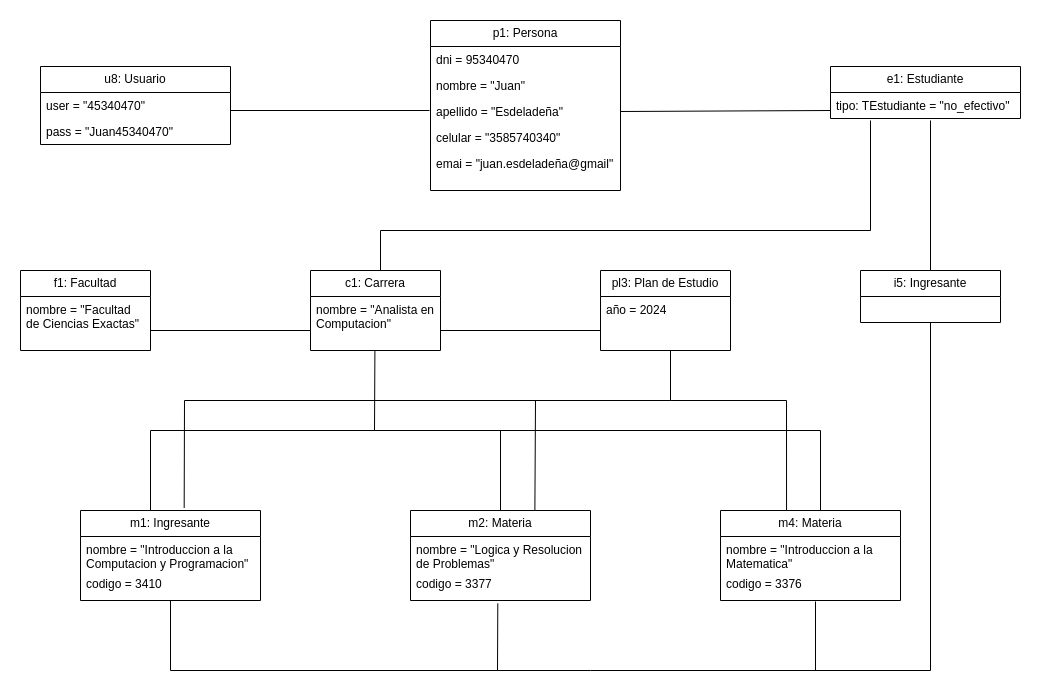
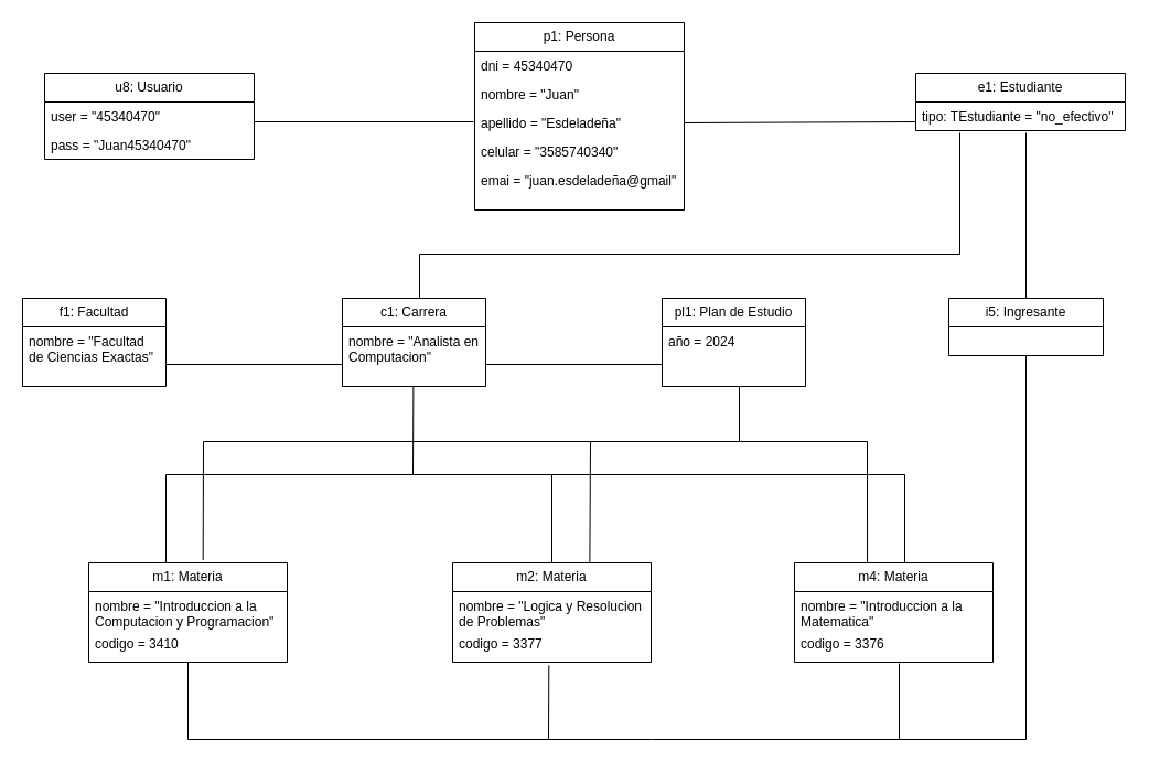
- <mxCell id="3" value="dni = 95340470" style="text;strokeColor=none;fillColor=none;align=left;verticalAlign=top;spacingLeft=4;spacingRight=4;overflow=hidden;rotatable=0;points=[[0,0.5],[1,0.5]];portConstraint=eastwest;whiteSpace=wrap;html=1;" vertex="1" parent="2"><mxGeometry y="26" width="190" height="26" as="geometry" /></mxCell>
+ <mxCell id="3" value="dni = 45340470" style="text;strokeColor=none;fillColor=none;align=left;verticalAlign=top;spacingLeft=4;spacingRight=4;overflow=hidden;rotatable=0;points=[[0,0.5],[1,0.5]];portConstraint=eastwest;whiteSpace=wrap;html=1;" vertex="1" parent="2"><mxGeometry y="26" width="190" height="26" as="geometry" /></mxCell>
- <mxCell id="21" value="pl3: Plan de Estudio" style="swimlane;fontStyle=0;childLayout=stackLayout;horizontal=1;startSize=26;fillColor=none;horizontalStack=0;resizeParent=1;resizeParentMax=0;resizeLast=0;collapsible=1;marginBottom=0;whiteSpace=wrap;html=1;" vertex="1" parent="1"><mxGeometry x="600" y="270" width="130" height="80" as="geometry" /></mxCell>
+ <mxCell id="21" value="pl1: Plan de Estudio" style="swimlane;fontStyle=0;childLayout=stackLayout;horizontal=1;startSize=26;fillColor=none;horizontalStack=0;resizeParent=1;resizeParentMax=0;resizeLast=0;collapsible=1;marginBottom=0;whiteSpace=wrap;html=1;" vertex="1" parent="1"><mxGeometry x="600" y="270" width="130" height="80" as="geometry" /></mxCell>
- <mxCell id="27" value="m1: Ingresante" style="swimlane;fontStyle=0;childLayout=stackLayout;horizontal=1;startSize=26;fillColor=none;horizontalStack=0;resizeParent=1;resizeParentMax=0;resizeLast=0;collapsible=1;marginBottom=0;whiteSpace=wrap;html=1;" vertex="1" parent="1"><mxGeometry x="80" y="510" width="180" height="90" as="geometry" /></mxCell>
+ <mxCell id="27" value="m1: Materia" style="swimlane;fontStyle=0;childLayout=stackLayout;horizontal=1;startSize=26;fillColor=none;horizontalStack=0;resizeParent=1;resizeParentMax=0;resizeLast=0;collapsible=1;marginBottom=0;whiteSpace=wrap;html=1;" vertex="1" parent="1"><mxGeometry x="80" y="510" width="180" height="90" as="geometry" /></mxCell>
